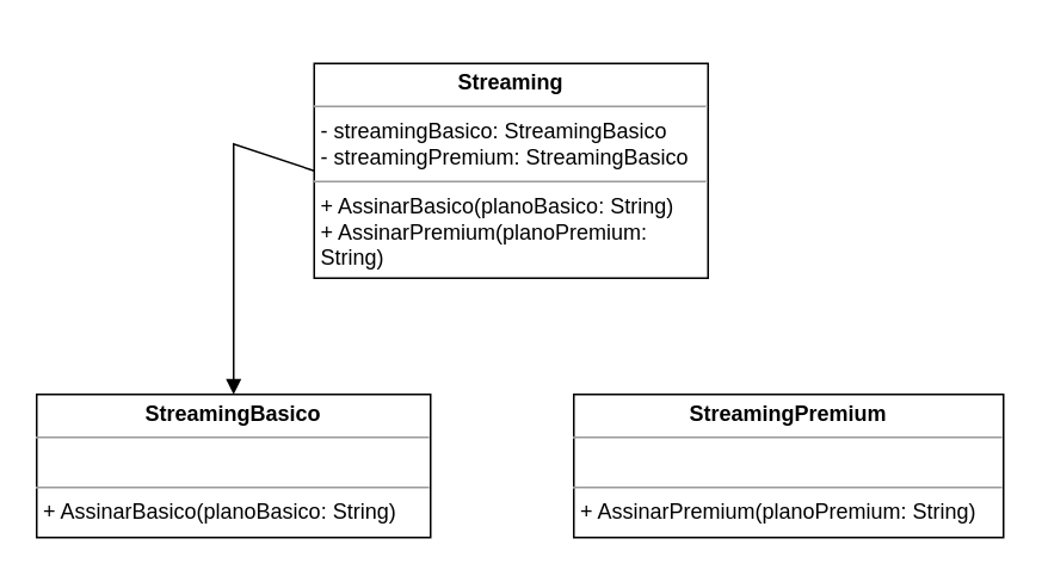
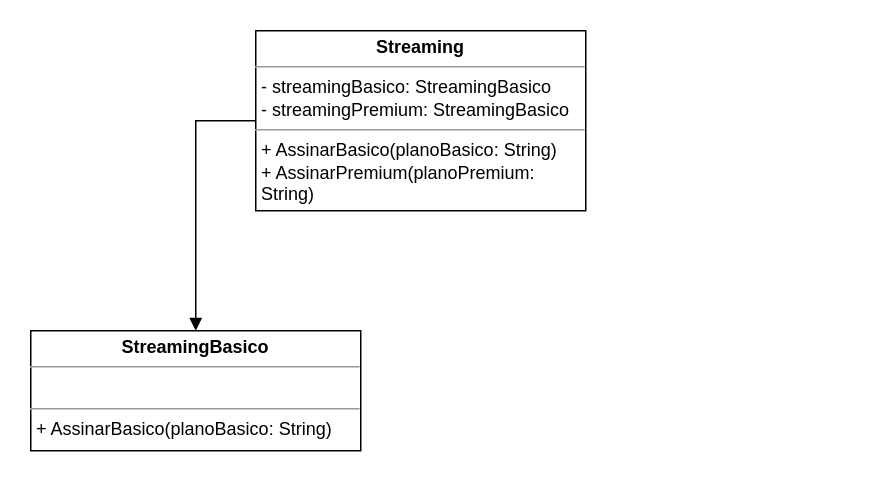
- <mxCell id="2" value="&lt;p style=&quot;margin:0px;margin-top:4px;text-align:center;&quot;&gt;&lt;b&gt;Streaming&lt;/b&gt;&lt;/p&gt;&lt;hr size=&quot;1&quot;&gt;&lt;p style=&quot;margin:0px;margin-left:4px;&quot;&gt;- streamingBasico: StreamingBasico&lt;/p&gt;&lt;p style=&quot;margin:0px;margin-left:4px;&quot;&gt;- streamingPremium: StreamingBasico&lt;/p&gt;&lt;hr size=&quot;1&quot;&gt;&lt;p style=&quot;margin:0px;margin-left:4px;&quot;&gt;+ AssinarBasico(planoBasico: String)&lt;/p&gt;&lt;p style=&quot;margin:0px;margin-left:4px;&quot;&gt;+ AssinarPremium(planoPremium: String)&lt;/p&gt;" style="verticalAlign=top;align=left;overflow=fill;fontSize=12;fontFamily=Helvetica;html=1;whiteSpace=wrap;" parent="1" vertex="1"><mxGeometry x="175" y="35" width="220" height="120" as="geometry" /></mxCell>
+ <mxCell id="2" value="&lt;p style=&quot;margin:0px;margin-top:4px;text-align:center;&quot;&gt;&lt;b&gt;Streaming&lt;/b&gt;&lt;/p&gt;&lt;hr size=&quot;1&quot;&gt;&lt;p style=&quot;margin:0px;margin-left:4px;&quot;&gt;- streamingBasico: StreamingBasico&lt;/p&gt;&lt;p style=&quot;margin:0px;margin-left:4px;&quot;&gt;- streamingPremium: StreamingBasico&lt;/p&gt;&lt;hr size=&quot;1&quot;&gt;&lt;p style=&quot;margin:0px;margin-left:4px;&quot;&gt;+ AssinarBasico(planoBasico: String)&lt;/p&gt;&lt;p style=&quot;margin:0px;margin-left:4px;&quot;&gt;+ AssinarPremium(planoPremium: String)&lt;/p&gt;" style="verticalAlign=top;align=left;overflow=fill;fontSize=12;fontFamily=Helvetica;html=1;whiteSpace=wrap;" parent="1" vertex="1"><mxGeometry x="170" y="20" width="220" height="120" as="geometry" /></mxCell>
- <mxCell id="4" value="&lt;p style=&quot;margin:0px;margin-top:4px;text-align:center;&quot;&gt;&lt;b&gt;StreamingPremium&lt;/b&gt;&lt;/p&gt;&lt;hr size=&quot;1&quot;&gt;&lt;p style=&quot;margin:0px;margin-left:4px;&quot;&gt;&lt;br&gt;&lt;/p&gt;&lt;hr size=&quot;1&quot;&gt;&lt;p style=&quot;margin:0px;margin-left:4px;&quot;&gt;&lt;span style=&quot;background-color: initial;&quot;&gt;+ AssinarPremium(planoPremium: String)&lt;/span&gt;&lt;br&gt;&lt;/p&gt;" style="verticalAlign=top;align=left;overflow=fill;fontSize=12;fontFamily=Helvetica;html=1;whiteSpace=wrap;" parent="1" vertex="1"><mxGeometry x="320" y="220" width="240" height="80" as="geometry" /></mxCell>
